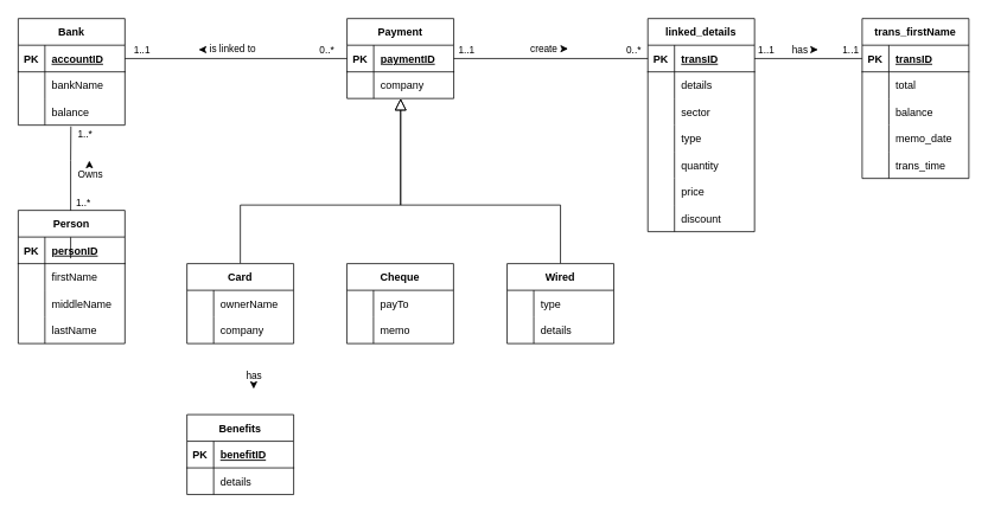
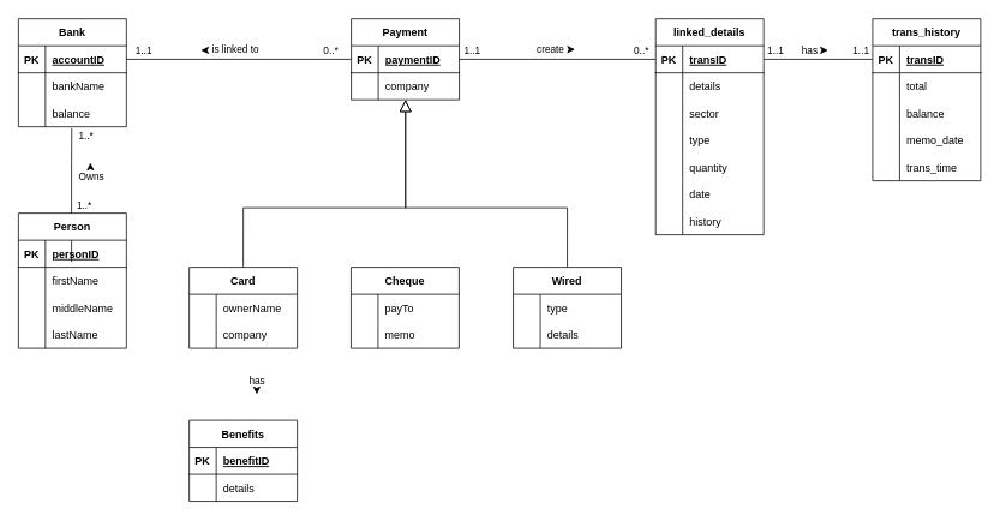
- <mxCell id="74" value="trans_firstName" style="shape=table;startSize=30;container=1;collapsible=1;childLayout=tableLayout;fixedRows=1;rowLines=0;fontStyle=1;align=center;resizeLast=1;" vertex="1" parent="1"><mxGeometry x="969" y="20" width="120" height="180" as="geometry" /></mxCell>
+ <mxCell id="74" value="trans_history" style="shape=table;startSize=30;container=1;collapsible=1;childLayout=tableLayout;fixedRows=1;rowLines=0;fontStyle=1;align=center;resizeLast=1;" vertex="1" parent="1"><mxGeometry x="969" y="20" width="120" height="180" as="geometry" /></mxCell>
- <mxCell id="70" value="price" style="shape=partialRectangle;connectable=0;fillColor=none;top=0;left=0;bottom=0;right=0;align=left;spacingLeft=6;overflow=hidden;" vertex="1" parent="68"><mxGeometry x="30" width="90" height="30" as="geometry"><mxRectangle width="90" height="30" as="alternateBounds" /></mxGeometry></mxCell>
+ <mxCell id="70" value="date" style="shape=partialRectangle;connectable=0;fillColor=none;top=0;left=0;bottom=0;right=0;align=left;spacingLeft=6;overflow=hidden;" vertex="1" parent="68"><mxGeometry x="30" width="90" height="30" as="geometry"><mxRectangle width="90" height="30" as="alternateBounds" /></mxGeometry></mxCell>
- <mxCell id="73" value="discount" style="shape=partialRectangle;connectable=0;fillColor=none;top=0;left=0;bottom=0;right=0;align=left;spacingLeft=6;overflow=hidden;" vertex="1" parent="71"><mxGeometry x="30" width="90" height="30" as="geometry"><mxRectangle width="90" height="30" as="alternateBounds" /></mxGeometry></mxCell>
+ <mxCell id="73" value="history" style="shape=partialRectangle;connectable=0;fillColor=none;top=0;left=0;bottom=0;right=0;align=left;spacingLeft=6;overflow=hidden;" vertex="1" parent="71"><mxGeometry x="30" width="90" height="30" as="geometry"><mxRectangle width="90" height="30" as="alternateBounds" /></mxGeometry></mxCell>
